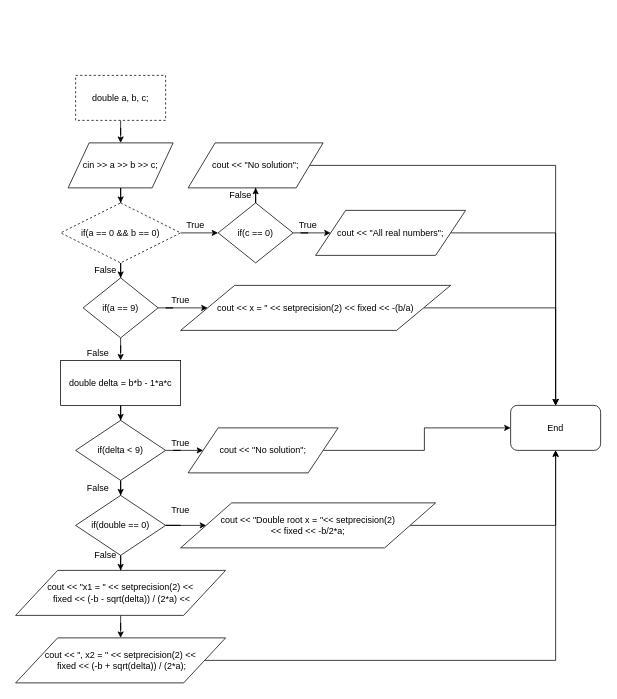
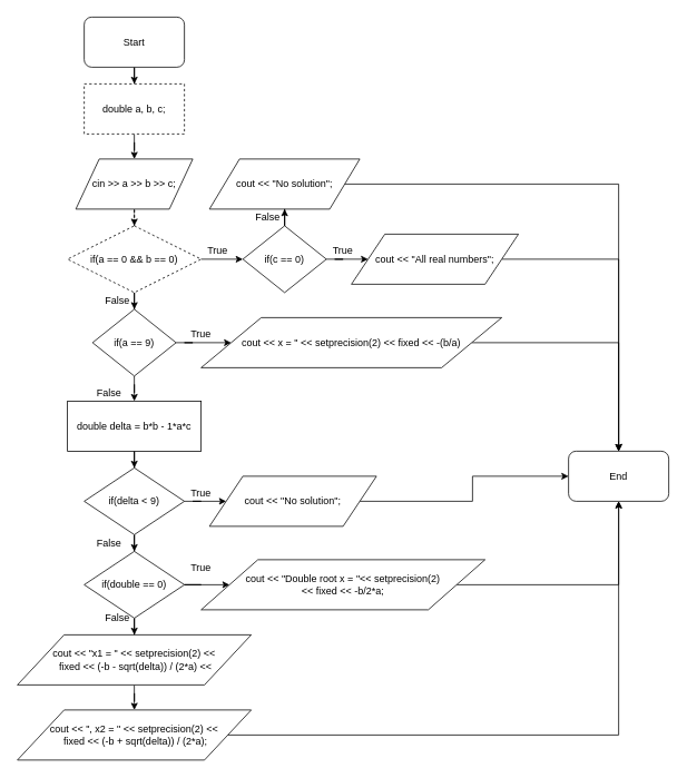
+ <mxCell id="3" value="Start" style="rounded=1;whiteSpace=wrap;html=1;" vertex="1" parent="1"><mxGeometry x="100" y="20" width="120" height="60" as="geometry" /></mxCell>
+ <mxCell id="2" value="" style="edgeStyle=orthogonalEdgeStyle;rounded=0;orthogonalLoop=1;jettySize=auto;html=1;" edge="1" parent="1" source="3" target="13"><mxGeometry relative="1" as="geometry" /></mxCell>
- <mxCell id="10" value="" style="edgeStyle=orthogonalEdgeStyle;rounded=0;orthogonalLoop=1;jettySize=auto;html=1;" edge="1" parent="1" source="11" target="6"><mxGeometry relative="1" as="geometry" /></mxCell>
+ <mxCell id="10" value="" style="edgeStyle=orthogonalEdgeStyle;rounded=0;orthogonalLoop=1;jettySize=auto;html=1;dashed=1;" edge="1" parent="1" source="11" target="6"><mxGeometry relative="1" as="geometry" /></mxCell>
